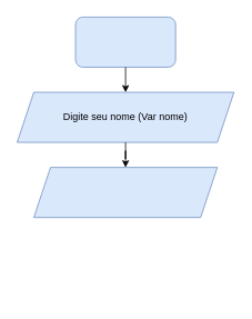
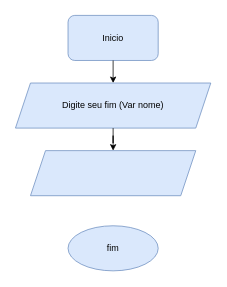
+ <mxCell id="3" value="Inicio" style="text;html=1;strokeColor=none;fillColor=none;align=center;verticalAlign=middle;whiteSpace=wrap;rounded=0;" vertex="1" parent="1"><mxGeometry x="130" y="40" width="40" height="20" as="geometry" /></mxCell>
- <mxCell id="7" value="Digite seu nome (Var nome)" style="text;html=1;align=center;verticalAlign=middle;whiteSpace=wrap;rounded=0;" vertex="1" parent="1"><mxGeometry x="40" y="110" width="220" height="60" as="geometry" /></mxCell>
+ <mxCell id="7" value="Digite seu fim (Var nome)" style="text;html=1;align=center;verticalAlign=middle;whiteSpace=wrap;rounded=0;" vertex="1" parent="1"><mxGeometry x="40" y="110" width="220" height="60" as="geometry" /></mxCell>
+ <mxCell id="9" value="fim" style="ellipse;whiteSpace=wrap;html=1;fillColor=#dae8fc;strokeColor=#6c8ebf;" vertex="1" parent="1"><mxGeometry x="90" y="300" width="120" height="60" as="geometry" /></mxCell>
